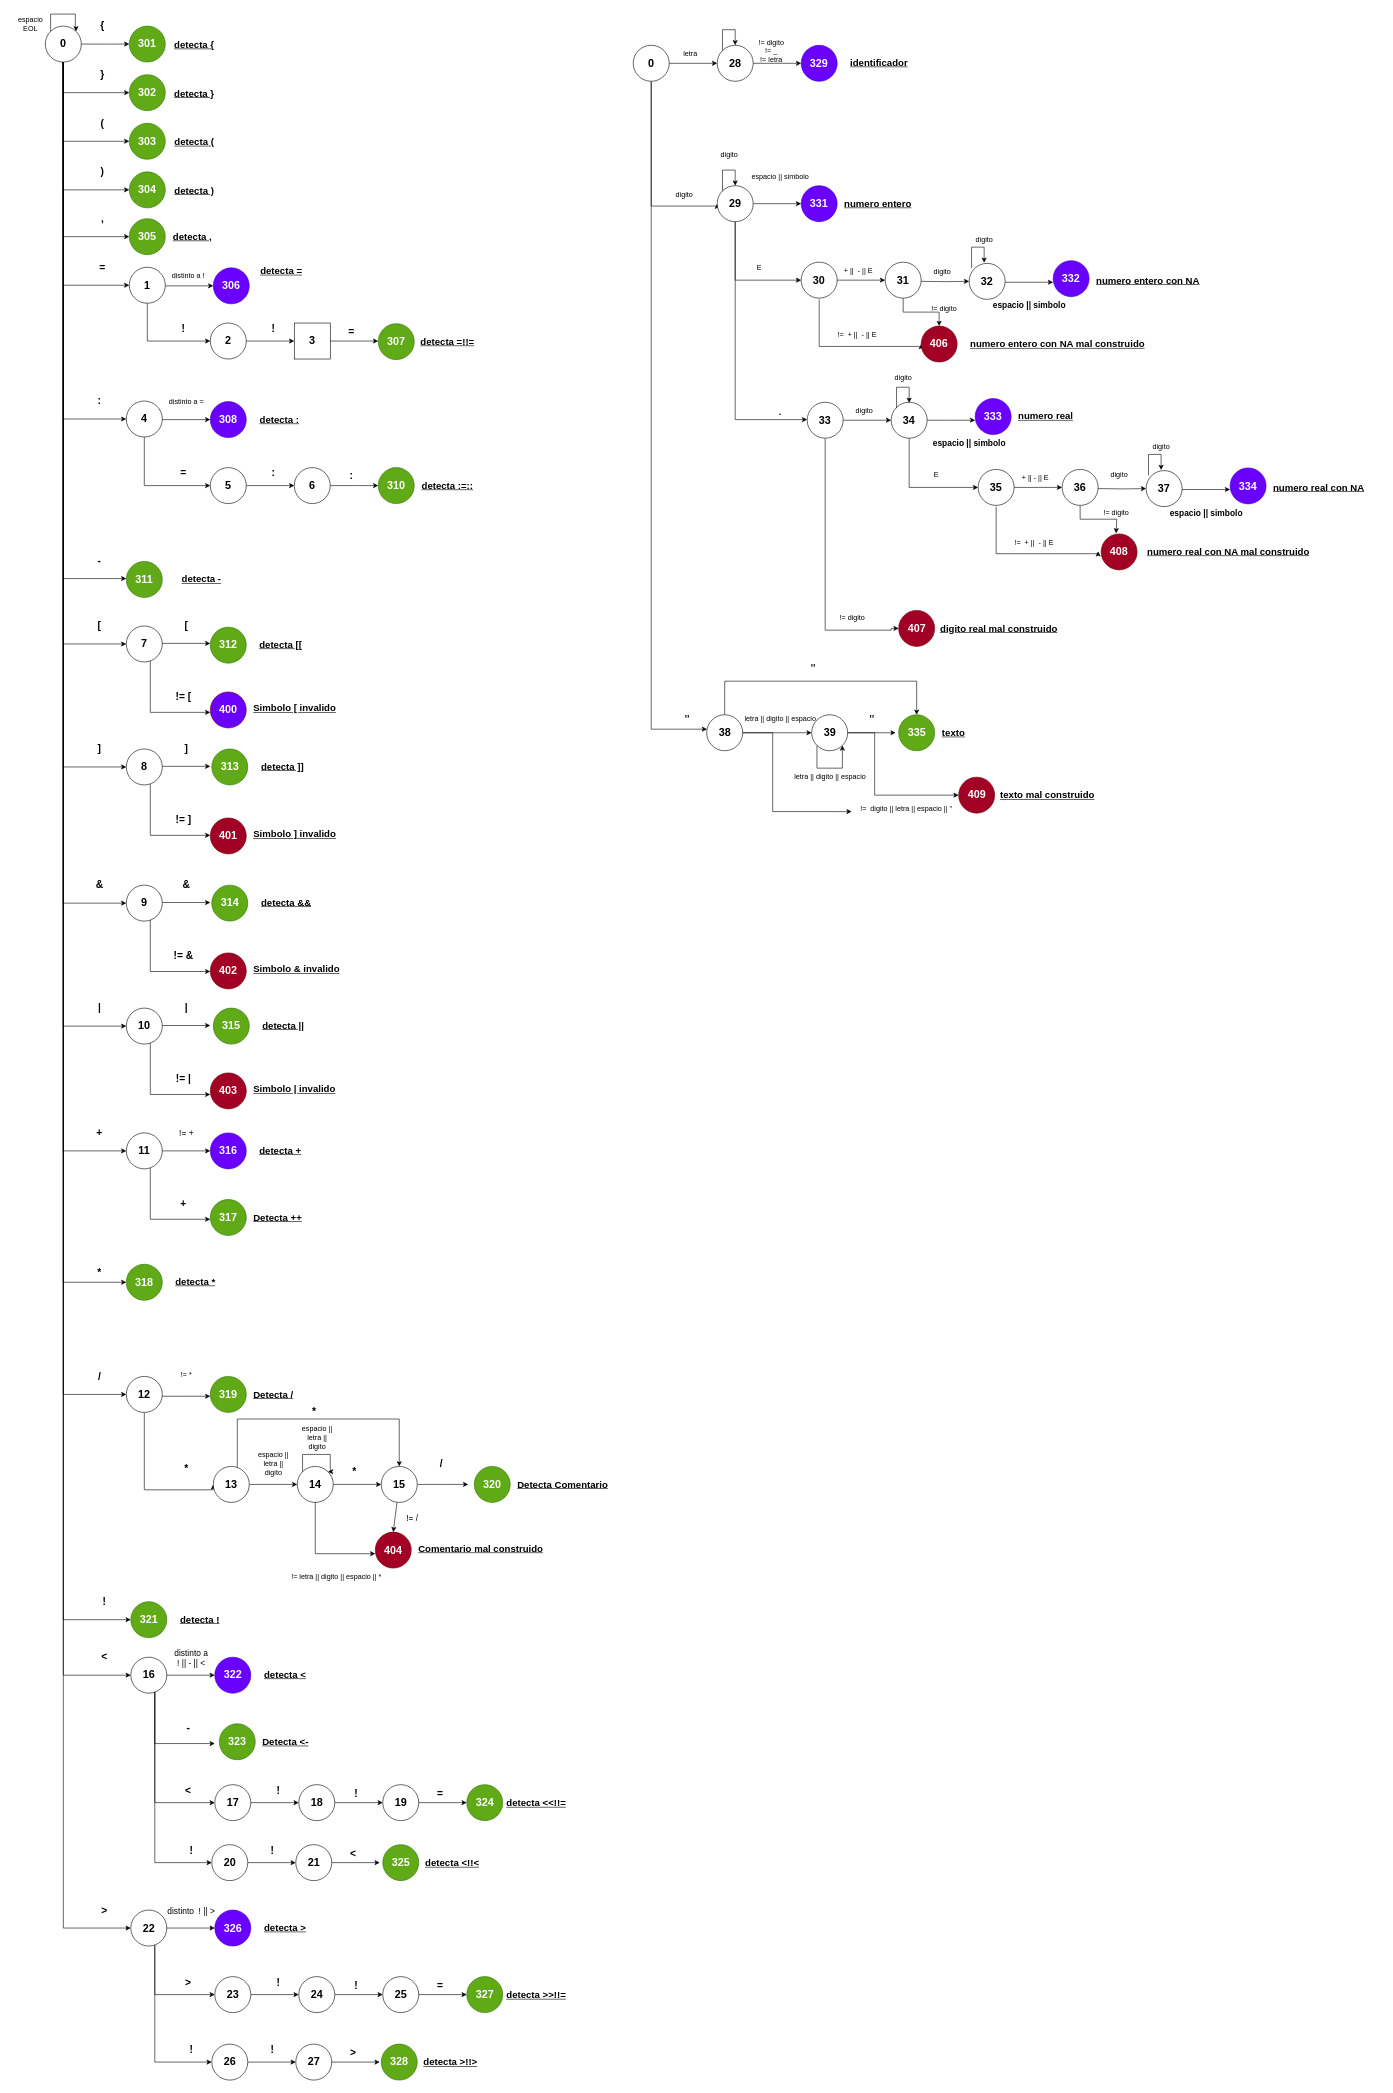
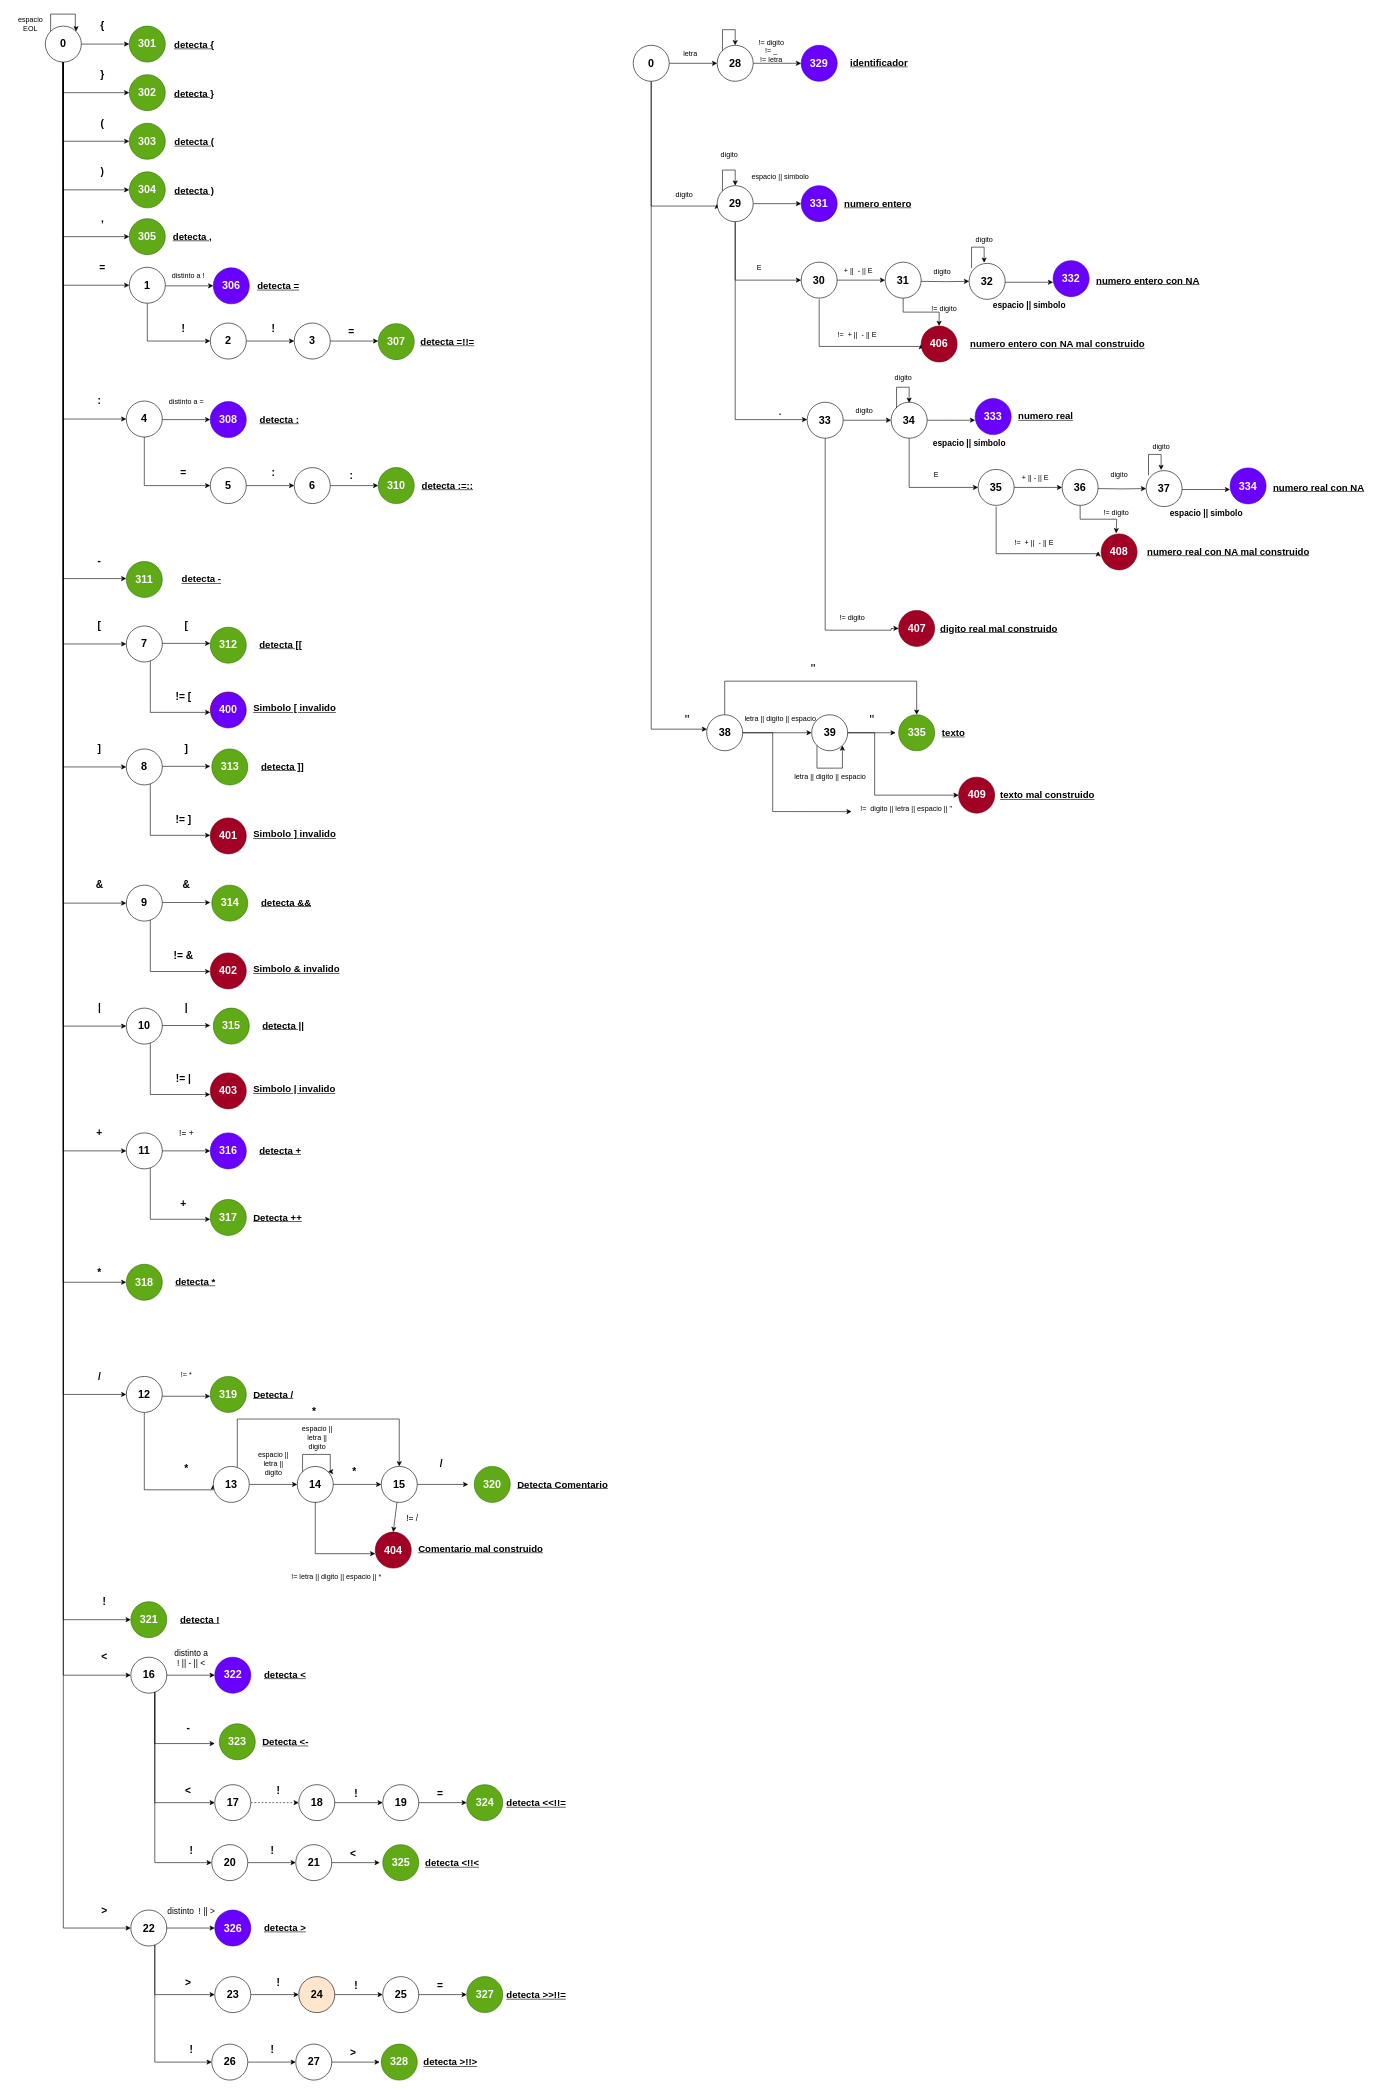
- <mxCell id="39" value="detecta =" style="text;html=1;align=center;verticalAlign=middle;resizable=0;points=[];autosize=1;strokeColor=none;fillColor=none;fontSize=16;fontStyle=5;rounded=0;" parent="1" vertex="1"><mxGeometry x="422.5" y="435.5" width="90" height="30" as="geometry" /></mxCell>
+ <mxCell id="39" value="detecta =" style="text;html=1;align=center;verticalAlign=middle;resizable=0;points=[];autosize=1;strokeColor=none;fillColor=none;fontSize=16;fontStyle=5;rounded=0;" parent="1" vertex="1"><mxGeometry x="417.5" y="460.5" width="90" height="30" as="geometry" /></mxCell>
- <mxCell id="128" value="&lt;font style=&quot;font-size: 18px;&quot;&gt;&lt;b&gt;3&lt;/b&gt;&lt;/font&gt;" style="whiteSpace=wrap;html=1;rounded=0;" parent="1" vertex="1"><mxGeometry x="490" y="538" width="60" height="60" as="geometry" /></mxCell>
+ <mxCell id="128" value="&lt;font style=&quot;font-size: 18px;&quot;&gt;&lt;b&gt;3&lt;/b&gt;&lt;/font&gt;" style="ellipse;whiteSpace=wrap;html=1;rounded=0;" parent="1" vertex="1"><mxGeometry x="490" y="538" width="60" height="60" as="geometry" /></mxCell>
- <mxCell id="148" value="" style="edgeStyle=orthogonalEdgeStyle;rounded=0;orthogonalLoop=1;jettySize=auto;html=1;" parent="1" source="149" target="151" edge="1"><mxGeometry relative="1" as="geometry" /></mxCell>
+ <mxCell id="148" value="" style="edgeStyle=orthogonalEdgeStyle;rounded=0;orthogonalLoop=1;jettySize=auto;html=1;dashed=1;" parent="1" source="149" target="151" edge="1"><mxGeometry relative="1" as="geometry" /></mxCell>
- <mxCell id="180" value="&lt;font style=&quot;font-size: 18px;&quot;&gt;&lt;b&gt;24&lt;/b&gt;&lt;/font&gt;" style="ellipse;whiteSpace=wrap;html=1;rounded=0;" parent="1" vertex="1"><mxGeometry x="497.5" y="3294.5" width="60" height="60" as="geometry" /></mxCell>
+ <mxCell id="180" value="&lt;font style=&quot;font-size: 18px;&quot;&gt;&lt;b&gt;24&lt;/b&gt;&lt;/font&gt;" style="ellipse;whiteSpace=wrap;html=1;rounded=0;fillColor=#ffe6cc;" parent="1" vertex="1"><mxGeometry x="497.5" y="3294.5" width="60" height="60" as="geometry" /></mxCell>
